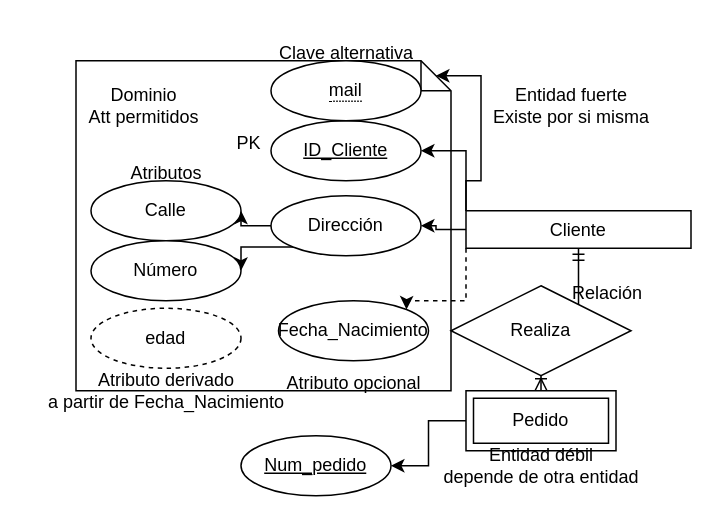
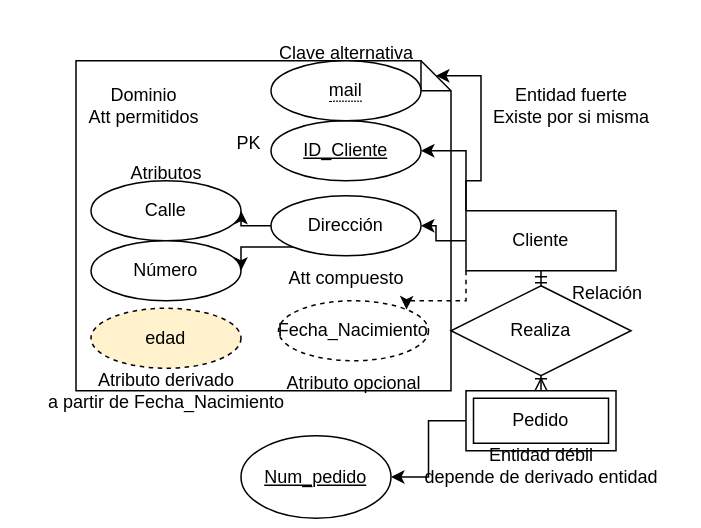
- <mxCell id="7" value="Cliente" style="whiteSpace=wrap;html=1;align=center;" vertex="1" parent="1"><mxGeometry x="310" y="140" width="150" height="25" as="geometry" /></mxCell>
+ <mxCell id="7" value="Cliente" style="whiteSpace=wrap;html=1;align=center;" vertex="1" parent="1"><mxGeometry x="310" y="140" width="100" height="40" as="geometry" /></mxCell>
+ <mxCell id="17" value="Att compuesto" style="text;html=1;align=center;verticalAlign=middle;resizable=0;points=[];autosize=1;strokeColor=none;fillColor=none;" vertex="1" parent="1"><mxGeometry x="180" y="170" width="100" height="30" as="geometry" /></mxCell>
- <mxCell id="25" value="Fecha_Nacimiento" style="ellipse;whiteSpace=wrap;html=1;align=center;" vertex="1" parent="1"><mxGeometry x="185" y="200" width="100" height="40" as="geometry" /></mxCell>
+ <mxCell id="25" value="Fecha_Nacimiento" style="ellipse;whiteSpace=wrap;html=1;align=center;dashed=1;" vertex="1" parent="1"><mxGeometry x="185" y="200" width="100" height="40" as="geometry" /></mxCell>
- <mxCell id="26" value="edad" style="ellipse;whiteSpace=wrap;html=1;align=center;dashed=1;" vertex="1" parent="1"><mxGeometry x="60" y="205" width="100" height="40" as="geometry" /></mxCell>
+ <mxCell id="26" value="edad" style="ellipse;whiteSpace=wrap;html=1;align=center;dashed=1;fillColor=#fff2cc;" vertex="1" parent="1"><mxGeometry x="60" y="205" width="100" height="40" as="geometry" /></mxCell>
- <mxCell id="16" value="Num_pedido" style="ellipse;whiteSpace=wrap;html=1;align=center;fontStyle=4;" vertex="1" parent="1"><mxGeometry x="160" y="290" width="100" height="40" as="geometry" /></mxCell>
+ <mxCell id="16" value="Num_pedido" style="ellipse;whiteSpace=wrap;html=1;align=center;fontStyle=4;" vertex="1" parent="1"><mxGeometry x="160" y="290" width="100" height="55" as="geometry" /></mxCell>
- <mxCell id="20" value="Entidad débil&lt;br&gt;depende de otra entidad" style="text;html=1;align=center;verticalAlign=middle;resizable=0;points=[];autosize=1;strokeColor=none;fillColor=none;" vertex="1" parent="1"><mxGeometry x="285" y="290" width="150" height="40" as="geometry" /></mxCell>
+ <mxCell id="20" value="Entidad débil&lt;br&gt;depende de derivado entidad" style="text;html=1;align=center;verticalAlign=middle;resizable=0;points=[];autosize=1;strokeColor=none;fillColor=none;" vertex="1" parent="1"><mxGeometry x="285" y="290" width="150" height="40" as="geometry" /></mxCell>
